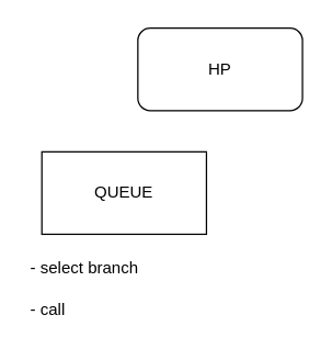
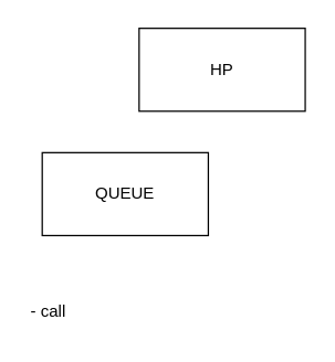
- <mxCell id="2" value="HP" style="whiteSpace=wrap;html=1;rounded=1;" vertex="1" parent="1"><mxGeometry x="100" y="20" width="120" height="60" as="geometry" /></mxCell>
+ <mxCell id="2" value="HP" style="rounded=0;whiteSpace=wrap;html=1;" vertex="1" parent="1"><mxGeometry x="100" y="20" width="120" height="60" as="geometry" /></mxCell>
- <mxCell id="4" value="- select branch" style="text;html=1;strokeColor=none;fillColor=none;align=left;verticalAlign=middle;whiteSpace=wrap;rounded=0;" vertex="1" parent="1"><mxGeometry x="20" y="180" width="100" height="30" as="geometry" /></mxCell>
